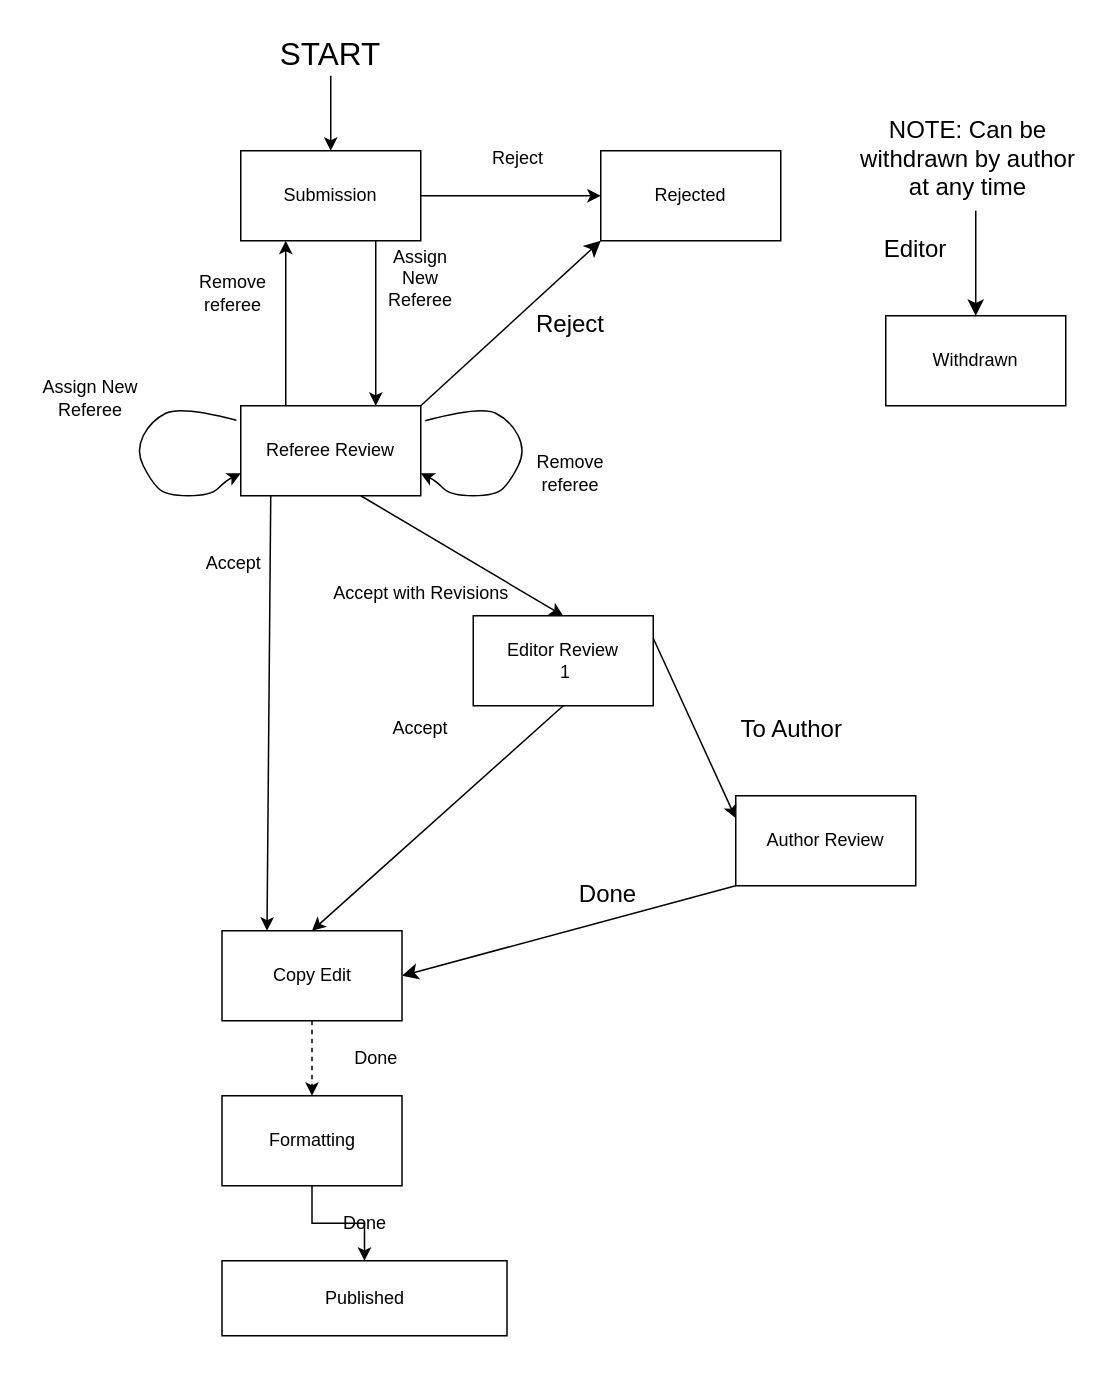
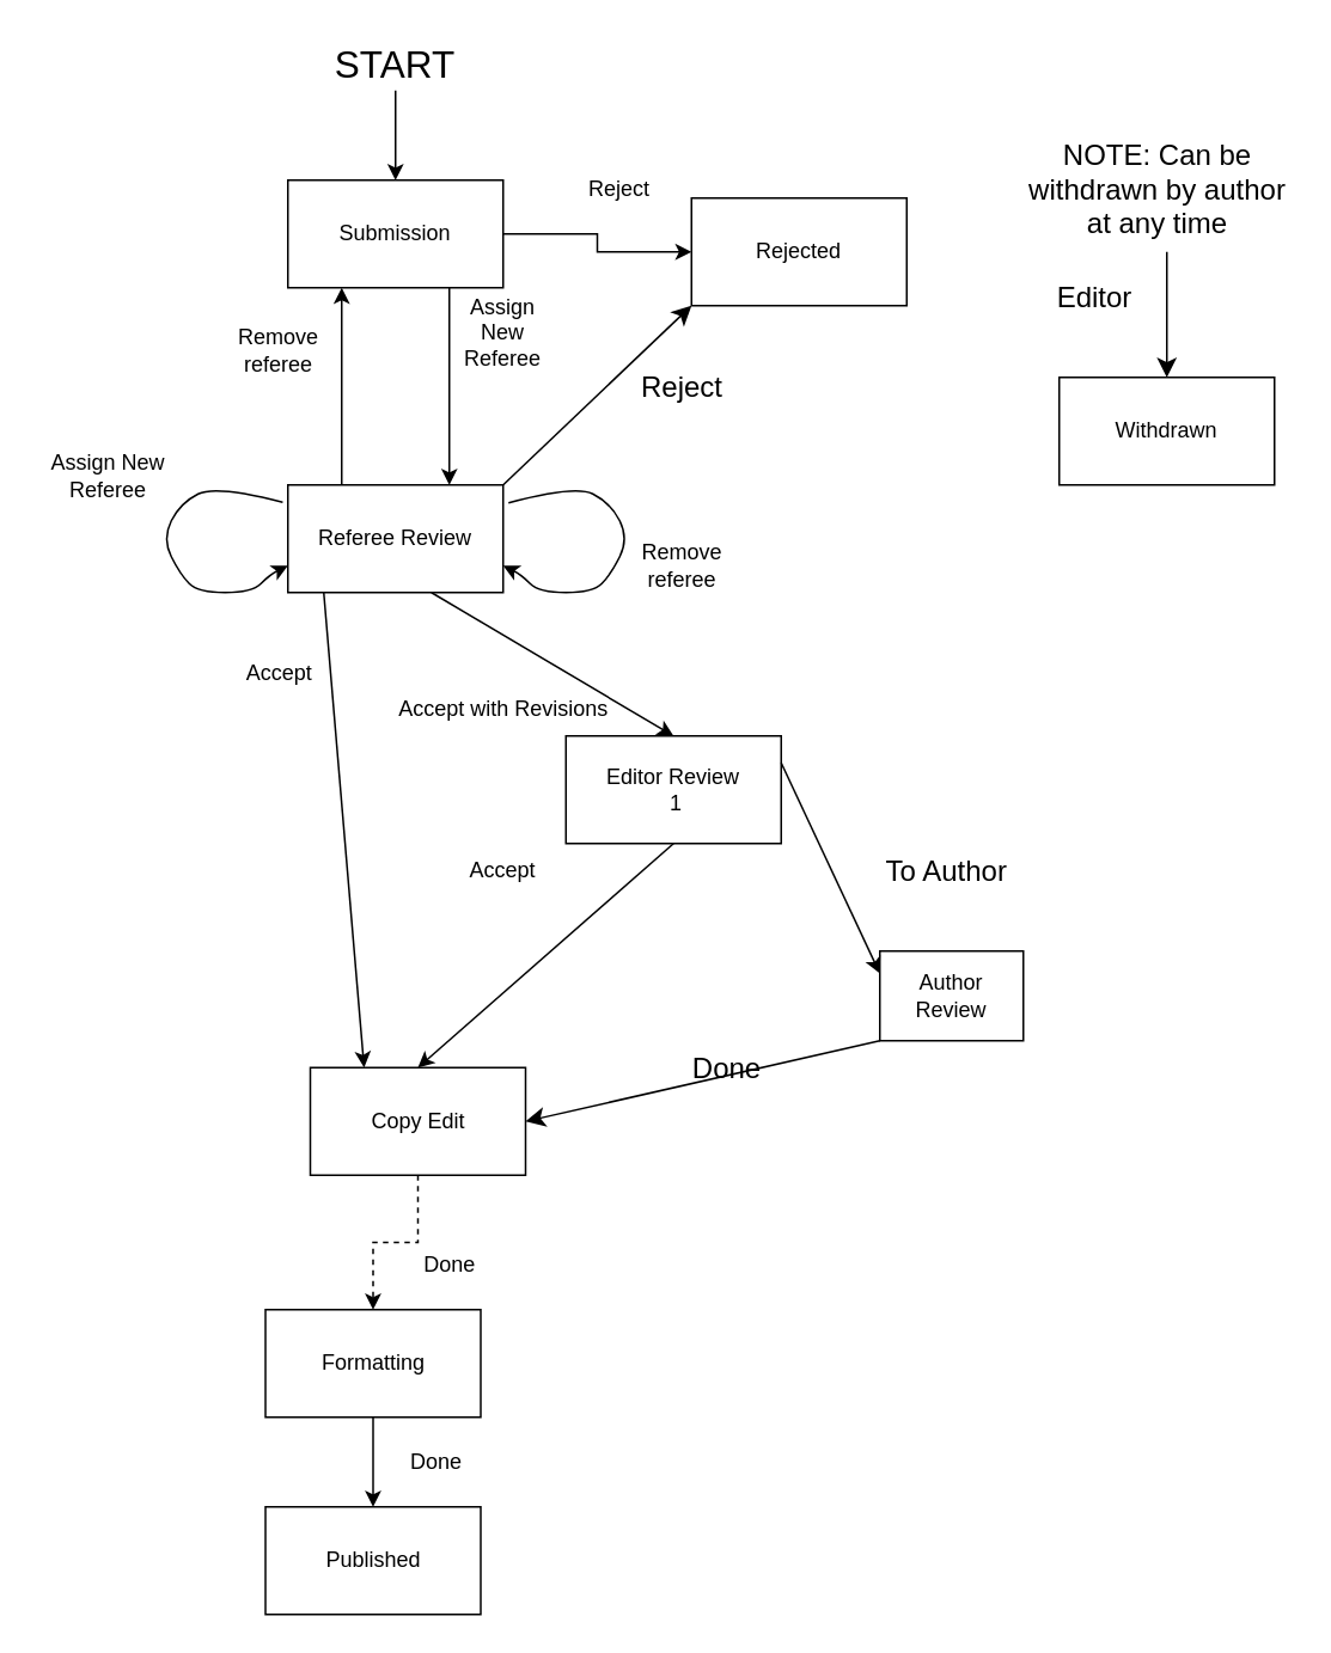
- <mxCell id="14" value="Rejected" style="rounded=0;whiteSpace=wrap;html=1;" parent="1" vertex="1"><mxGeometry x="400" y="100" width="120" height="60" as="geometry" /></mxCell>
+ <mxCell id="14" value="Rejected" style="rounded=0;whiteSpace=wrap;html=1;" parent="1" vertex="1"><mxGeometry x="385" y="110" width="120" height="60" as="geometry" /></mxCell>
- <mxCell id="8" value="Author Review" style="rounded=0;whiteSpace=wrap;html=1;" parent="1" vertex="1"><mxGeometry x="490" y="530" width="120" height="60" as="geometry" /></mxCell>
+ <mxCell id="8" value="Author Review" style="rounded=0;whiteSpace=wrap;html=1;" parent="1" vertex="1"><mxGeometry x="490" y="530" width="80" height="50" as="geometry" /></mxCell>
- <mxCell id="22" value="Copy Edit" style="rounded=0;whiteSpace=wrap;html=1;" parent="1" vertex="1"><mxGeometry x="147.5" y="620" width="120" height="60" as="geometry" /></mxCell>
+ <mxCell id="22" value="Copy Edit" style="rounded=0;whiteSpace=wrap;html=1;" parent="1" vertex="1"><mxGeometry x="172.5" y="595" width="120" height="60" as="geometry" /></mxCell>
- <mxCell id="25" value="Published" style="rounded=0;whiteSpace=wrap;html=1;" parent="1" vertex="1"><mxGeometry x="147.5" y="840" width="190" height="50" as="geometry" /></mxCell>
+ <mxCell id="25" value="Published" style="rounded=0;whiteSpace=wrap;html=1;" parent="1" vertex="1"><mxGeometry x="147.5" y="840" width="120" height="60" as="geometry" /></mxCell>
